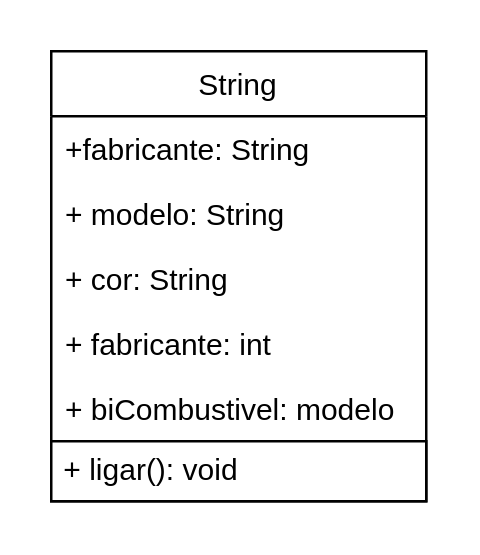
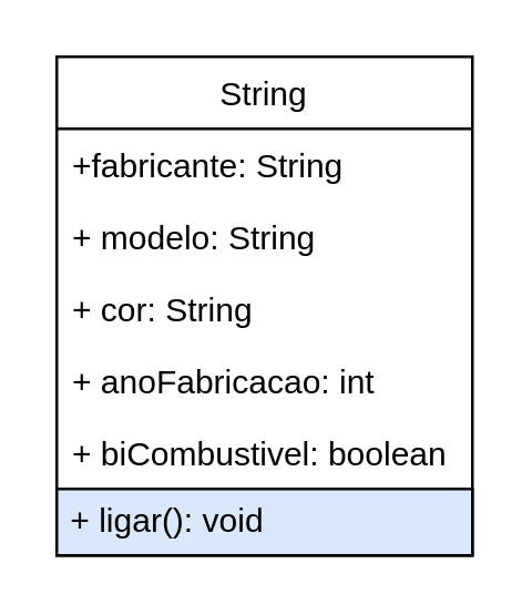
- <mxCell id="6" value="+ fabricante: int" style="text;strokeColor=none;fillColor=none;align=left;verticalAlign=top;spacingLeft=4;spacingRight=4;overflow=hidden;rotatable=0;points=[[0,0.5],[1,0.5]];portConstraint=eastwest;" vertex="1" parent="2"><mxGeometry y="104" width="150" height="26" as="geometry" /></mxCell>
+ <mxCell id="6" value="+ anoFabricacao: int" style="text;strokeColor=none;fillColor=none;align=left;verticalAlign=top;spacingLeft=4;spacingRight=4;overflow=hidden;rotatable=0;points=[[0,0.5],[1,0.5]];portConstraint=eastwest;" vertex="1" parent="2"><mxGeometry y="104" width="150" height="26" as="geometry" /></mxCell>
- <mxCell id="7" value="+ biCombustivel: modelo" style="text;strokeColor=none;fillColor=none;align=left;verticalAlign=top;spacingLeft=4;spacingRight=4;overflow=hidden;rotatable=0;points=[[0,0.5],[1,0.5]];portConstraint=eastwest;" vertex="1" parent="2"><mxGeometry y="130" width="150" height="26" as="geometry" /></mxCell>
+ <mxCell id="7" value="+ biCombustivel: boolean" style="text;strokeColor=none;fillColor=none;align=left;verticalAlign=top;spacingLeft=4;spacingRight=4;overflow=hidden;rotatable=0;points=[[0,0.5],[1,0.5]];portConstraint=eastwest;" vertex="1" parent="2"><mxGeometry y="130" width="150" height="26" as="geometry" /></mxCell>
- <mxCell id="8" value="&amp;nbsp;+ ligar(): void" style="whiteSpace=wrap;html=1;align=left;" vertex="1" parent="2"><mxGeometry y="156" width="150" height="24" as="geometry" /></mxCell>
+ <mxCell id="8" value="&amp;nbsp;+ ligar(): void" style="whiteSpace=wrap;html=1;align=left;fillColor=#dae8fc;" vertex="1" parent="2"><mxGeometry y="156" width="150" height="24" as="geometry" /></mxCell>
